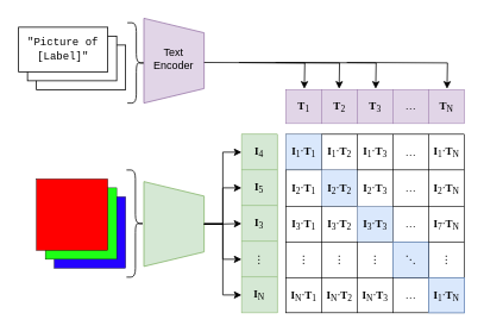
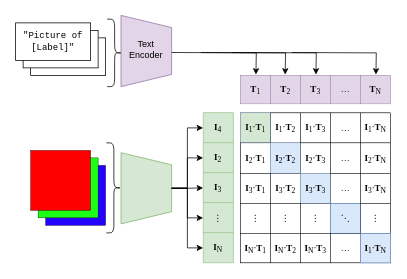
- <mxCell id="45" value="&lt;b&gt;I&lt;/b&gt;&lt;sub&gt;1&lt;/sub&gt;⋅&lt;b&gt;T&lt;/b&gt;&lt;sub style=&quot;font-size: 10px;&quot;&gt;1&lt;/sub&gt;" style="connectable=1;recursiveResize=0;strokeColor=#6c8ebf;fillColor=#dae8fc;align=center;whiteSpace=wrap;html=1;strokeWidth=0.5;perimeterSpacing=0;fontFamily=Times New Roman;movable=1;resizable=1;rotatable=1;deletable=1;editable=1;locked=0;" parent="44" vertex="1"><mxGeometry width="40" height="40" as="geometry"><mxRectangle width="40" height="40" as="alternateBounds" /></mxGeometry></mxCell>
+ <mxCell id="45" value="&lt;b&gt;I&lt;/b&gt;&lt;sub&gt;1&lt;/sub&gt;⋅&lt;b&gt;T&lt;/b&gt;&lt;sub style=&quot;font-size: 10px;&quot;&gt;1&lt;/sub&gt;" style="connectable=1;recursiveResize=0;strokeColor=#6c8ebf;fillColor=#d5e8d4;align=center;whiteSpace=wrap;html=1;strokeWidth=0.5;perimeterSpacing=0;fontFamily=Times New Roman;movable=1;resizable=1;rotatable=1;deletable=1;editable=1;locked=0;" parent="44" vertex="1"><mxGeometry width="40" height="40" as="geometry"><mxRectangle width="40" height="40" as="alternateBounds" /></mxGeometry></mxCell>
- <mxCell id="12" value="&lt;b style=&quot;font-family: &amp;quot;Times New Roman&amp;quot;;&quot;&gt;I&lt;/b&gt;&lt;sub style=&quot;font-family: &amp;quot;Times New Roman&amp;quot;; font-size: 10px;&quot;&gt;5&lt;/sub&gt;" style="connectable=0;recursiveResize=0;strokeColor=#82b366;fillColor=#d5e8d4;align=center;whiteSpace=wrap;html=1;strokeWidth=0.5;" parent="11" vertex="1"><mxGeometry width="40" height="40" as="geometry"><mxRectangle width="40" height="40" as="alternateBounds" /></mxGeometry></mxCell>
+ <mxCell id="12" value="&lt;b style=&quot;font-family: &amp;quot;Times New Roman&amp;quot;;&quot;&gt;I&lt;/b&gt;&lt;sub style=&quot;font-family: &amp;quot;Times New Roman&amp;quot;; font-size: 10px;&quot;&gt;2&lt;/sub&gt;" style="connectable=0;recursiveResize=0;strokeColor=#82b366;fillColor=#d5e8d4;align=center;whiteSpace=wrap;html=1;strokeWidth=0.5;" parent="11" vertex="1"><mxGeometry width="40" height="40" as="geometry"><mxRectangle width="40" height="40" as="alternateBounds" /></mxGeometry></mxCell>
- <mxCell id="61" value="&lt;b&gt;I&lt;/b&gt;&lt;sub&gt;7&lt;/sub&gt;⋅&lt;b&gt;T&lt;/b&gt;&lt;sub style=&quot;font-size: 10px;&quot;&gt;N&lt;/sub&gt;" style="connectable=1;recursiveResize=0;strokeColor=inherit;fillColor=none;align=center;whiteSpace=wrap;html=1;strokeWidth=0.5;fontFamily=Times New Roman;movable=1;resizable=1;rotatable=1;deletable=1;editable=1;locked=0;" parent="56" vertex="1"><mxGeometry x="160" width="40" height="40" as="geometry"><mxRectangle width="40" height="40" as="alternateBounds" /></mxGeometry></mxCell>
+ <mxCell id="61" value="&lt;b&gt;I&lt;/b&gt;&lt;sub&gt;3&lt;/sub&gt;⋅&lt;b&gt;T&lt;/b&gt;&lt;sub style=&quot;font-size: 10px;&quot;&gt;N&lt;/sub&gt;" style="connectable=1;recursiveResize=0;strokeColor=inherit;fillColor=none;align=center;whiteSpace=wrap;html=1;strokeWidth=0.5;fontFamily=Times New Roman;movable=1;resizable=1;rotatable=1;deletable=1;editable=1;locked=0;" parent="56" vertex="1"><mxGeometry x="160" width="40" height="40" as="geometry"><mxRectangle width="40" height="40" as="alternateBounds" /></mxGeometry></mxCell>
